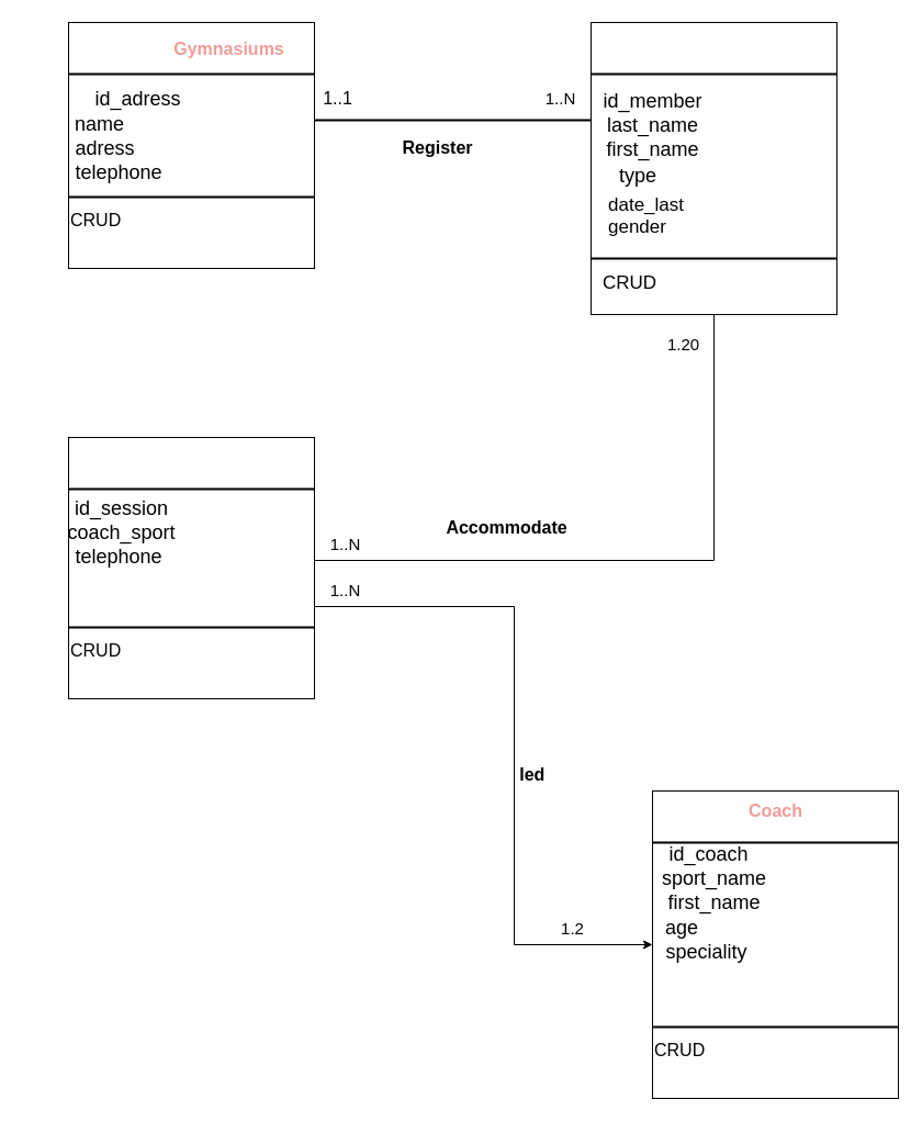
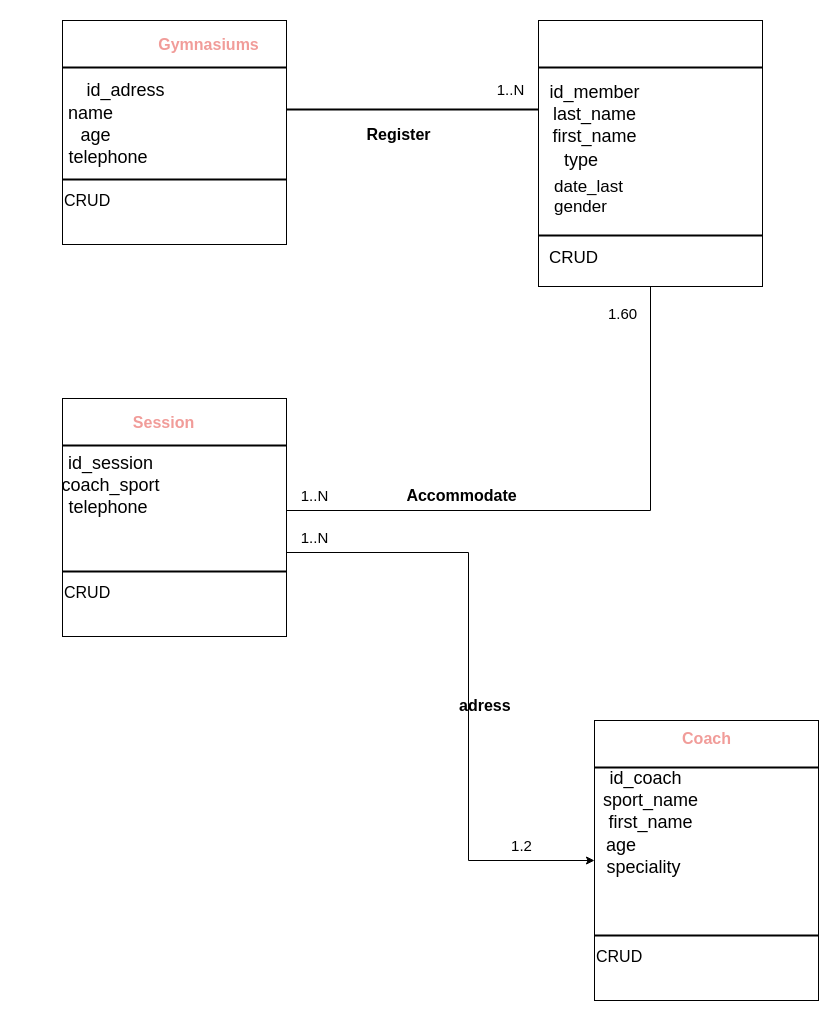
- <mxCell id="12" value="&lt;font color=&quot;#000000&quot; size=&quot;1&quot;&gt;&lt;span style=&quot;font-size: 16px&quot;&gt;1..1&lt;/span&gt;&lt;/font&gt;" style="text;html=1;resizable=0;autosize=1;align=center;verticalAlign=middle;points=[];fillColor=none;strokeColor=none;rounded=0;fontSize=17;fontColor=#F19C99;" parent="1" vertex="1"><mxGeometry x="286" y="76" width="42" height="28" as="geometry" /></mxCell>
- <mxCell id="6" value="&lt;font color=&quot;#000000&quot; style=&quot;font-size: 18px&quot;&gt;name&lt;br&gt;&amp;nbsp; adress&lt;br&gt;&amp;nbsp; &amp;nbsp; &amp;nbsp; &amp;nbsp;telephone&lt;br&gt;&lt;br&gt;&lt;/font&gt;" style="text;html=1;resizable=0;autosize=1;align=center;verticalAlign=middle;points=[];fillColor=none;strokeColor=none;rounded=0;fontSize=16;fontColor=#F19C99;" parent="1" vertex="1"><mxGeometry y="104" width="140" height="84" as="geometry" x="20" /></mxCell>
+ <mxCell id="6" value="&lt;font color=&quot;#000000&quot; style=&quot;font-size: 18px&quot;&gt;name&lt;br&gt;&amp;nbsp; age&lt;br&gt;&amp;nbsp; &amp;nbsp; &amp;nbsp; &amp;nbsp;telephone&lt;br&gt;&lt;br&gt;&lt;/font&gt;" style="text;html=1;resizable=0;autosize=1;align=center;verticalAlign=middle;points=[];fillColor=none;strokeColor=none;rounded=0;fontSize=16;fontColor=#F19C99;" parent="1" vertex="1"><mxGeometry y="104" width="140" height="84" as="geometry" x="20" /></mxCell>
- <mxCell id="26" value="&lt;font color=&quot;#000000&quot; style=&quot;font-size: 15px&quot;&gt;1.20&lt;/font&gt;" style="text;html=1;resizable=0;autosize=1;align=center;verticalAlign=middle;points=[];fillColor=none;strokeColor=none;rounded=0;fontSize=17;fontColor=#F19C99;" parent="1" vertex="1"><mxGeometry x="594" y="300" width="56" height="28" as="geometry" /></mxCell>
+ <mxCell id="26" value="&lt;font color=&quot;#000000&quot; style=&quot;font-size: 15px&quot;&gt;1.60&lt;/font&gt;" style="text;html=1;resizable=0;autosize=1;align=center;verticalAlign=middle;points=[];fillColor=none;strokeColor=none;rounded=0;fontSize=17;fontColor=#F19C99;" parent="1" vertex="1"><mxGeometry x="594" y="300" width="56" height="28" as="geometry" /></mxCell>
+ <mxCell id="22" value="&lt;span&gt;Session&lt;/span&gt;" style="text;html=1;resizable=0;autosize=1;align=center;verticalAlign=middle;points=[];fillColor=none;strokeColor=none;rounded=0;fontSize=16;fontStyle=1;fontColor=#F19C99;" parent="1" vertex="1"><mxGeometry x="121" y="408" width="84" height="28" as="geometry" /></mxCell>
- <mxCell id="27" value="&lt;font color=&quot;#000000&quot; size=&quot;1&quot;&gt;&lt;b style=&quot;font-size: 16px&quot;&gt;Accommodate&lt;/b&gt;&lt;/font&gt;" style="text;html=1;resizable=0;autosize=1;align=center;verticalAlign=middle;points=[];fillColor=none;strokeColor=none;rounded=0;fontSize=17;fontColor=#F19C99;" parent="1" vertex="1"><mxGeometry x="398" y="467" width="126" height="28" as="geometry" /></mxCell>
+ <mxCell id="27" value="&lt;font color=&quot;#000000&quot; size=&quot;1&quot;&gt;&lt;b style=&quot;font-size: 16px&quot;&gt;Accommodate&lt;/b&gt;&lt;/font&gt;" style="text;html=1;resizable=0;autosize=1;align=center;verticalAlign=middle;points=[];fillColor=none;strokeColor=none;rounded=0;fontSize=17;fontColor=#F19C99;" parent="1" vertex="1"><mxGeometry x="398" y="482" width="126" height="28" as="geometry" /></mxCell>
- <mxCell id="41" value="&lt;font color=&quot;#000000&quot;&gt;&lt;span style=&quot;font-size: 16px&quot;&gt;&lt;b&gt;led&amp;nbsp; &amp;nbsp; &amp;nbsp; &amp;nbsp; &amp;nbsp; &amp;nbsp; &amp;nbsp; &amp;nbsp; &amp;nbsp; &amp;nbsp; &amp;nbsp;&lt;/b&gt;&lt;/span&gt;&lt;/font&gt;" style="text;html=1;resizable=0;autosize=1;align=center;verticalAlign=middle;points=[];fillColor=none;strokeColor=none;rounded=0;fontSize=17;fontColor=#F19C99;" parent="1" vertex="1"><mxGeometry x="461" y="692" width="140" height="28" as="geometry" /></mxCell>
+ <mxCell id="41" value="&lt;font color=&quot;#000000&quot;&gt;&lt;span style=&quot;font-size: 16px&quot;&gt;&lt;b&gt;adress&amp;nbsp; &amp;nbsp; &amp;nbsp; &amp;nbsp; &amp;nbsp; &amp;nbsp; &amp;nbsp; &amp;nbsp; &amp;nbsp; &amp;nbsp; &amp;nbsp;&lt;/b&gt;&lt;/span&gt;&lt;/font&gt;" style="text;html=1;resizable=0;autosize=1;align=center;verticalAlign=middle;points=[];fillColor=none;strokeColor=none;rounded=0;fontSize=17;fontColor=#F19C99;" parent="1" vertex="1"><mxGeometry x="461" y="692" width="140" height="28" as="geometry" /></mxCell>
